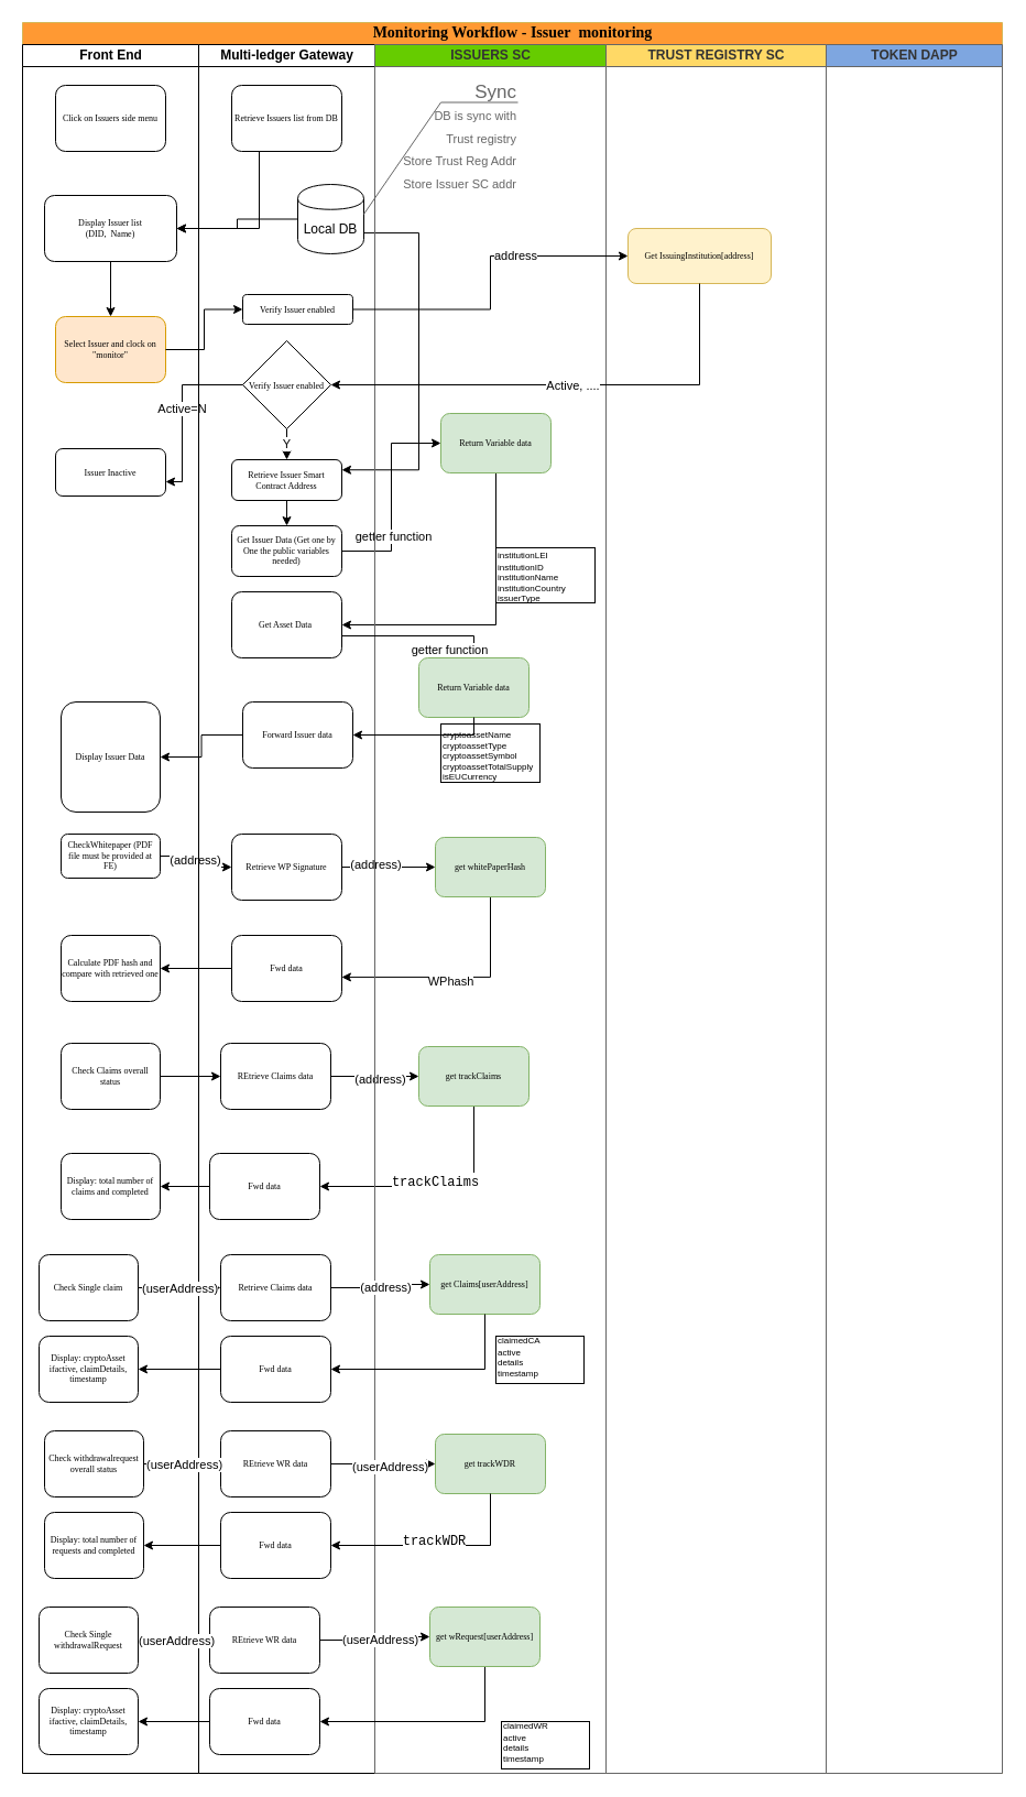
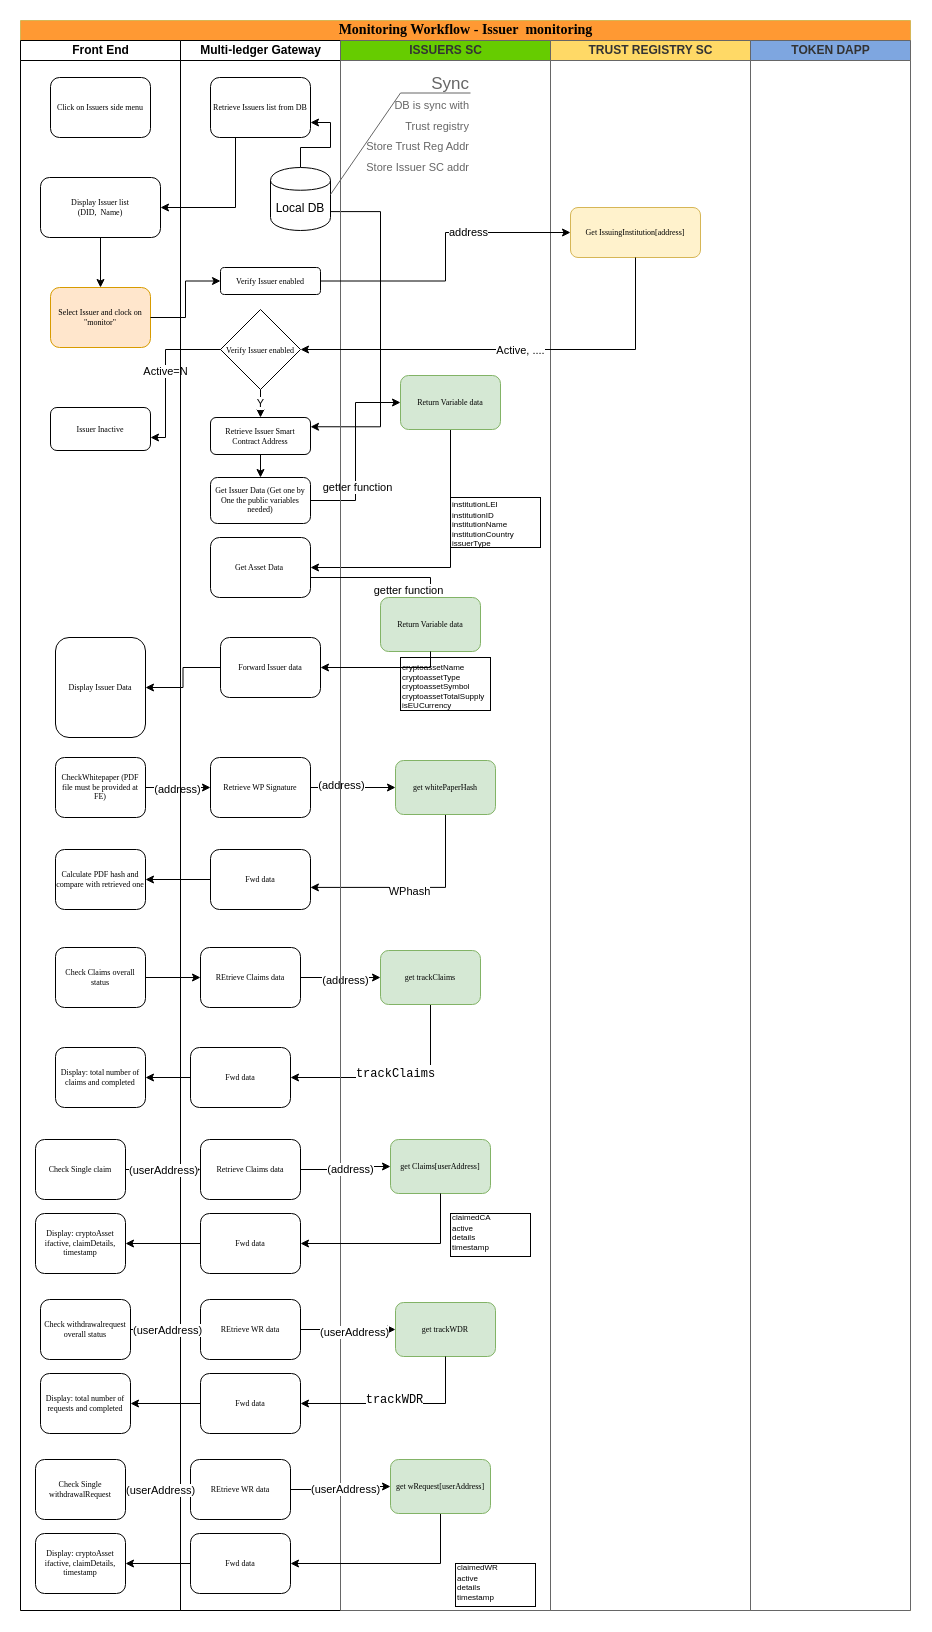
- <mxCell id="42" style="edgeStyle=orthogonalEdgeStyle;rounded=0;orthogonalLoop=1;jettySize=auto;html=1;" parent="34" source="54" target="5" edge="1"><mxGeometry relative="1" as="geometry" /></mxCell>
+ <mxCell id="42" style="edgeStyle=orthogonalEdgeStyle;rounded=0;orthogonalLoop=1;jettySize=auto;html=1;entryX=1;entryY=0.75;entryDx=0;entryDy=0;" parent="34" source="54" target="41" edge="1"><mxGeometry relative="1" as="geometry" /></mxCell>
- <mxCell id="9" value="CheckWhitepaper (PDF file must be provided at FE)" style="rounded=1;whiteSpace=wrap;html=1;shadow=0;labelBackgroundColor=none;strokeWidth=1;fontFamily=Verdana;fontSize=8;align=center;" parent="3" vertex="1"><mxGeometry x="35" y="717" width="90" height="40" as="geometry" /></mxCell>
+ <mxCell id="9" value="CheckWhitepaper (PDF file must be provided at FE)" style="rounded=1;whiteSpace=wrap;html=1;shadow=0;labelBackgroundColor=none;strokeWidth=1;fontFamily=Verdana;fontSize=8;align=center;" parent="3" vertex="1"><mxGeometry x="35" y="717" width="90" height="60" as="geometry" /></mxCell>
